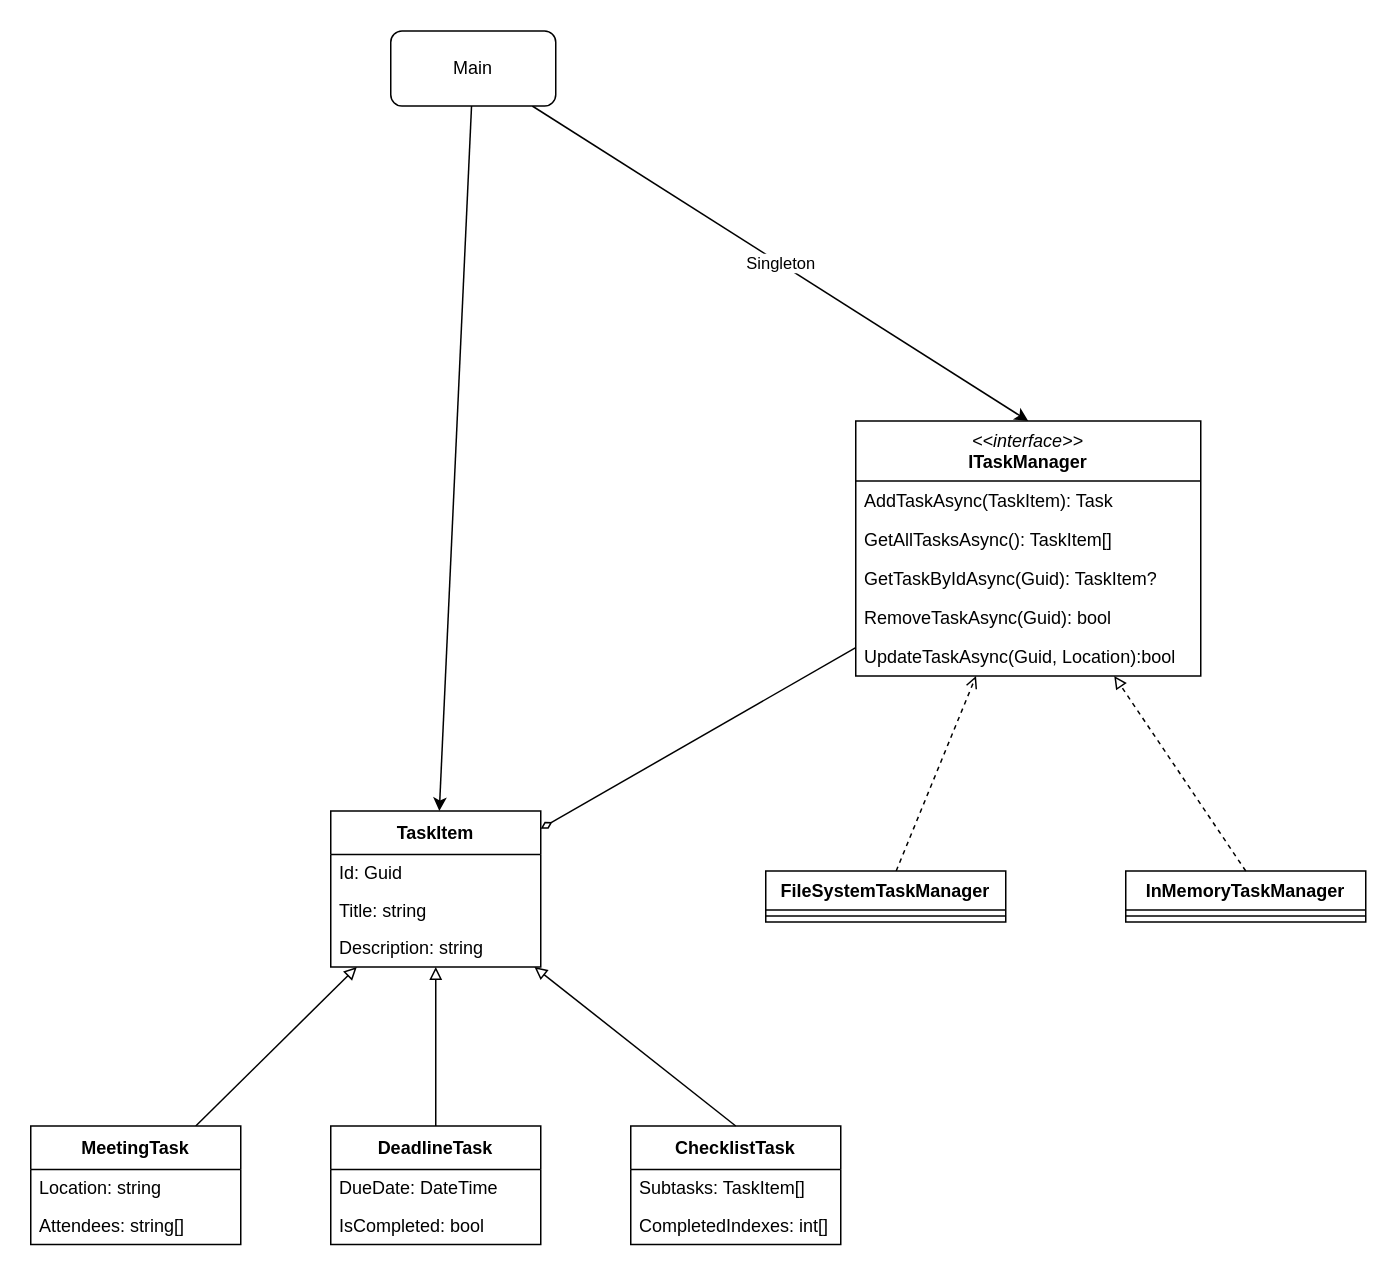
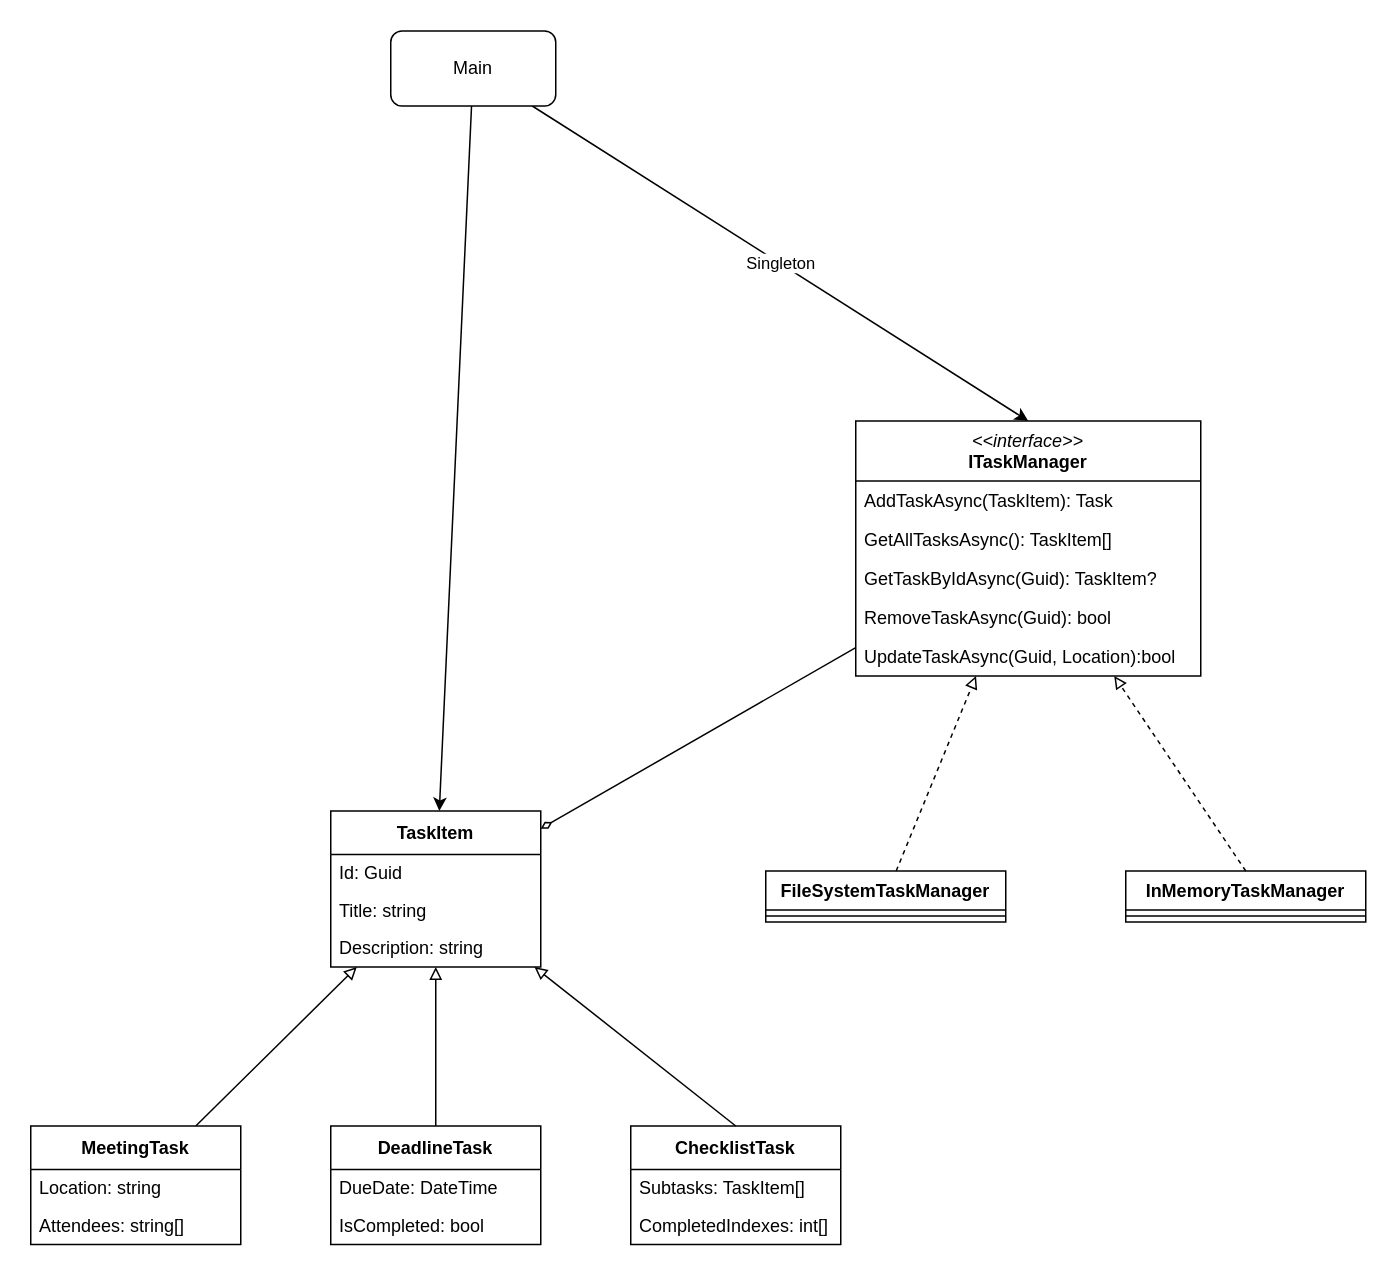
- <mxCell id="25" style="edgeStyle=none;html=1;dashed=1;endArrow=open;endFill=0;" edge="1" parent="1" source="26" target="19"><mxGeometry relative="1" as="geometry" /></mxCell>
+ <mxCell id="25" style="edgeStyle=none;html=1;dashed=1;endArrow=block;endFill=0;" edge="1" parent="1" source="26" target="19"><mxGeometry relative="1" as="geometry" /></mxCell>
